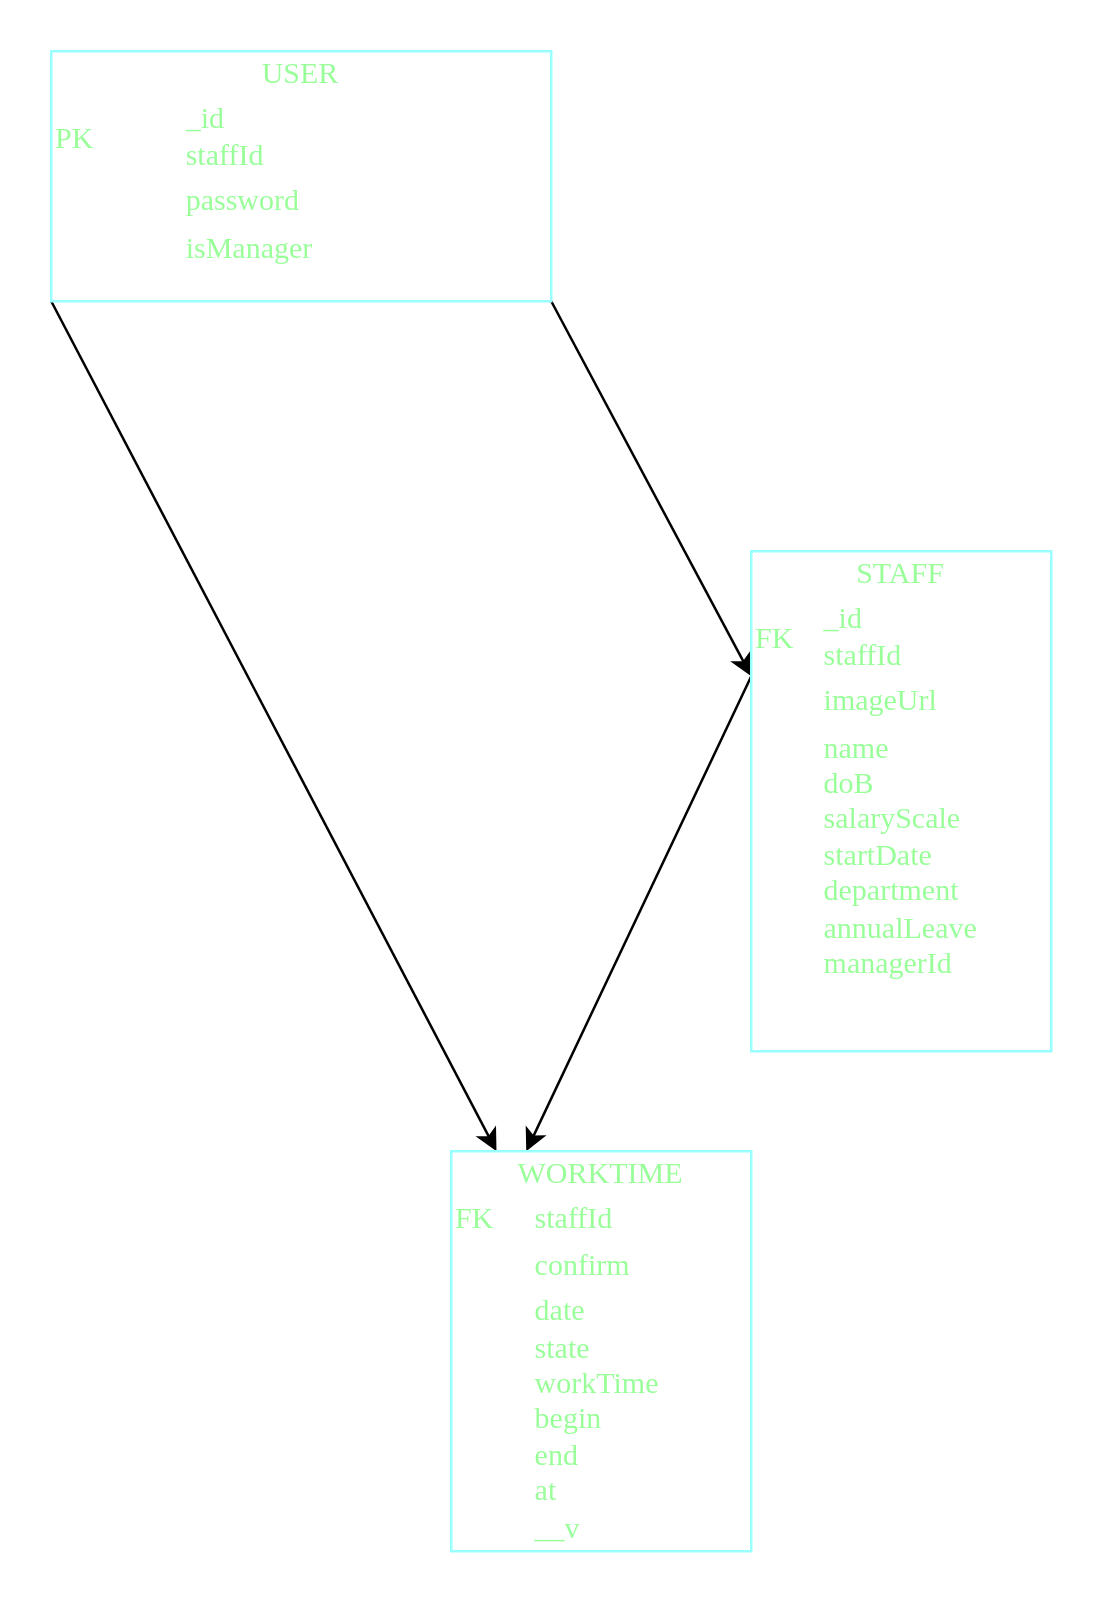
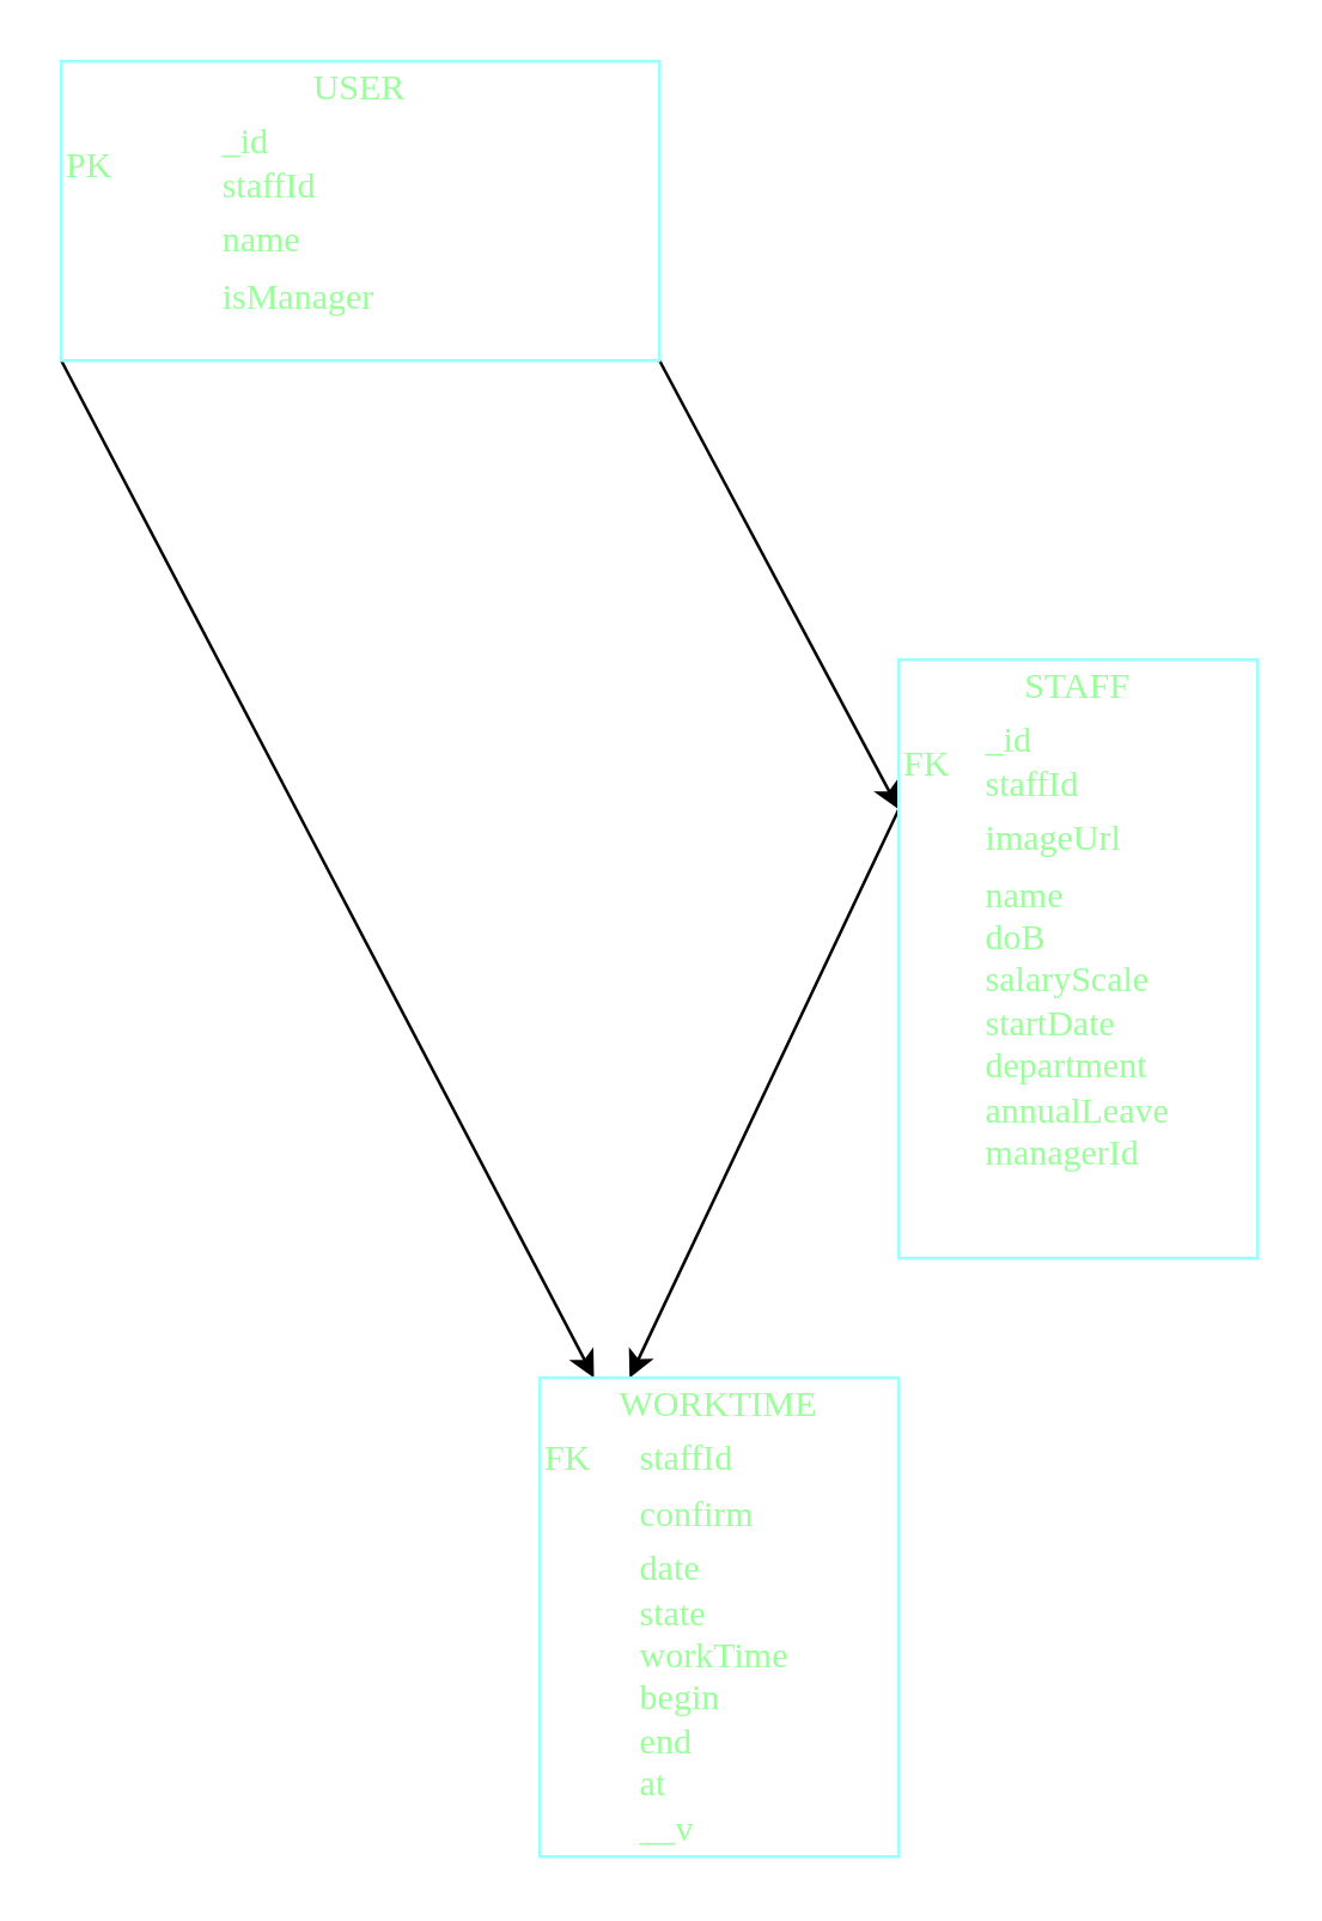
- <mxCell id="4" value="&lt;div style=&quot;text-align: center ; box-sizing: border-box ; width: 100% ; padding: 2px&quot;&gt;USER&lt;/div&gt;&lt;table style=&quot;width: 100% ; font-size: 1em&quot; cellpadding=&quot;2&quot; cellspacing=&quot;0&quot;&gt;&lt;tbody&gt;&lt;tr&gt;&lt;td&gt;PK&lt;/td&gt;&lt;td&gt;_id&lt;br&gt;staffId&lt;/td&gt;&lt;/tr&gt;&lt;tr&gt;&lt;td&gt;&lt;br&gt;&lt;/td&gt;&lt;td&gt;password&lt;/td&gt;&lt;/tr&gt;&lt;tr&gt;&lt;td&gt;&lt;/td&gt;&lt;td&gt;isManager&lt;/td&gt;&lt;/tr&gt;&lt;/tbody&gt;&lt;/table&gt;" style="verticalAlign=top;align=left;overflow=fill;html=1;labelBackgroundColor=none;fontFamily=Times New Roman;strokeColor=#99FFFF;fillColor=default;gradientColor=none;fontColor=#99FF99;" parent="1" vertex="1"><mxGeometry x="20" y="20" width="200" height="100" as="geometry" /></mxCell>
+ <mxCell id="4" value="&lt;div style=&quot;text-align: center ; box-sizing: border-box ; width: 100% ; padding: 2px&quot;&gt;USER&lt;/div&gt;&lt;table style=&quot;width: 100% ; font-size: 1em&quot; cellpadding=&quot;2&quot; cellspacing=&quot;0&quot;&gt;&lt;tbody&gt;&lt;tr&gt;&lt;td&gt;PK&lt;/td&gt;&lt;td&gt;_id&lt;br&gt;staffId&lt;/td&gt;&lt;/tr&gt;&lt;tr&gt;&lt;td&gt;&lt;br&gt;&lt;/td&gt;&lt;td&gt;name&lt;/td&gt;&lt;/tr&gt;&lt;tr&gt;&lt;td&gt;&lt;/td&gt;&lt;td&gt;isManager&lt;/td&gt;&lt;/tr&gt;&lt;/tbody&gt;&lt;/table&gt;" style="verticalAlign=top;align=left;overflow=fill;html=1;labelBackgroundColor=none;fontFamily=Times New Roman;strokeColor=#99FFFF;fillColor=default;gradientColor=none;fontColor=#99FF99;" parent="1" vertex="1"><mxGeometry x="20" y="20" width="200" height="100" as="geometry" /></mxCell>
